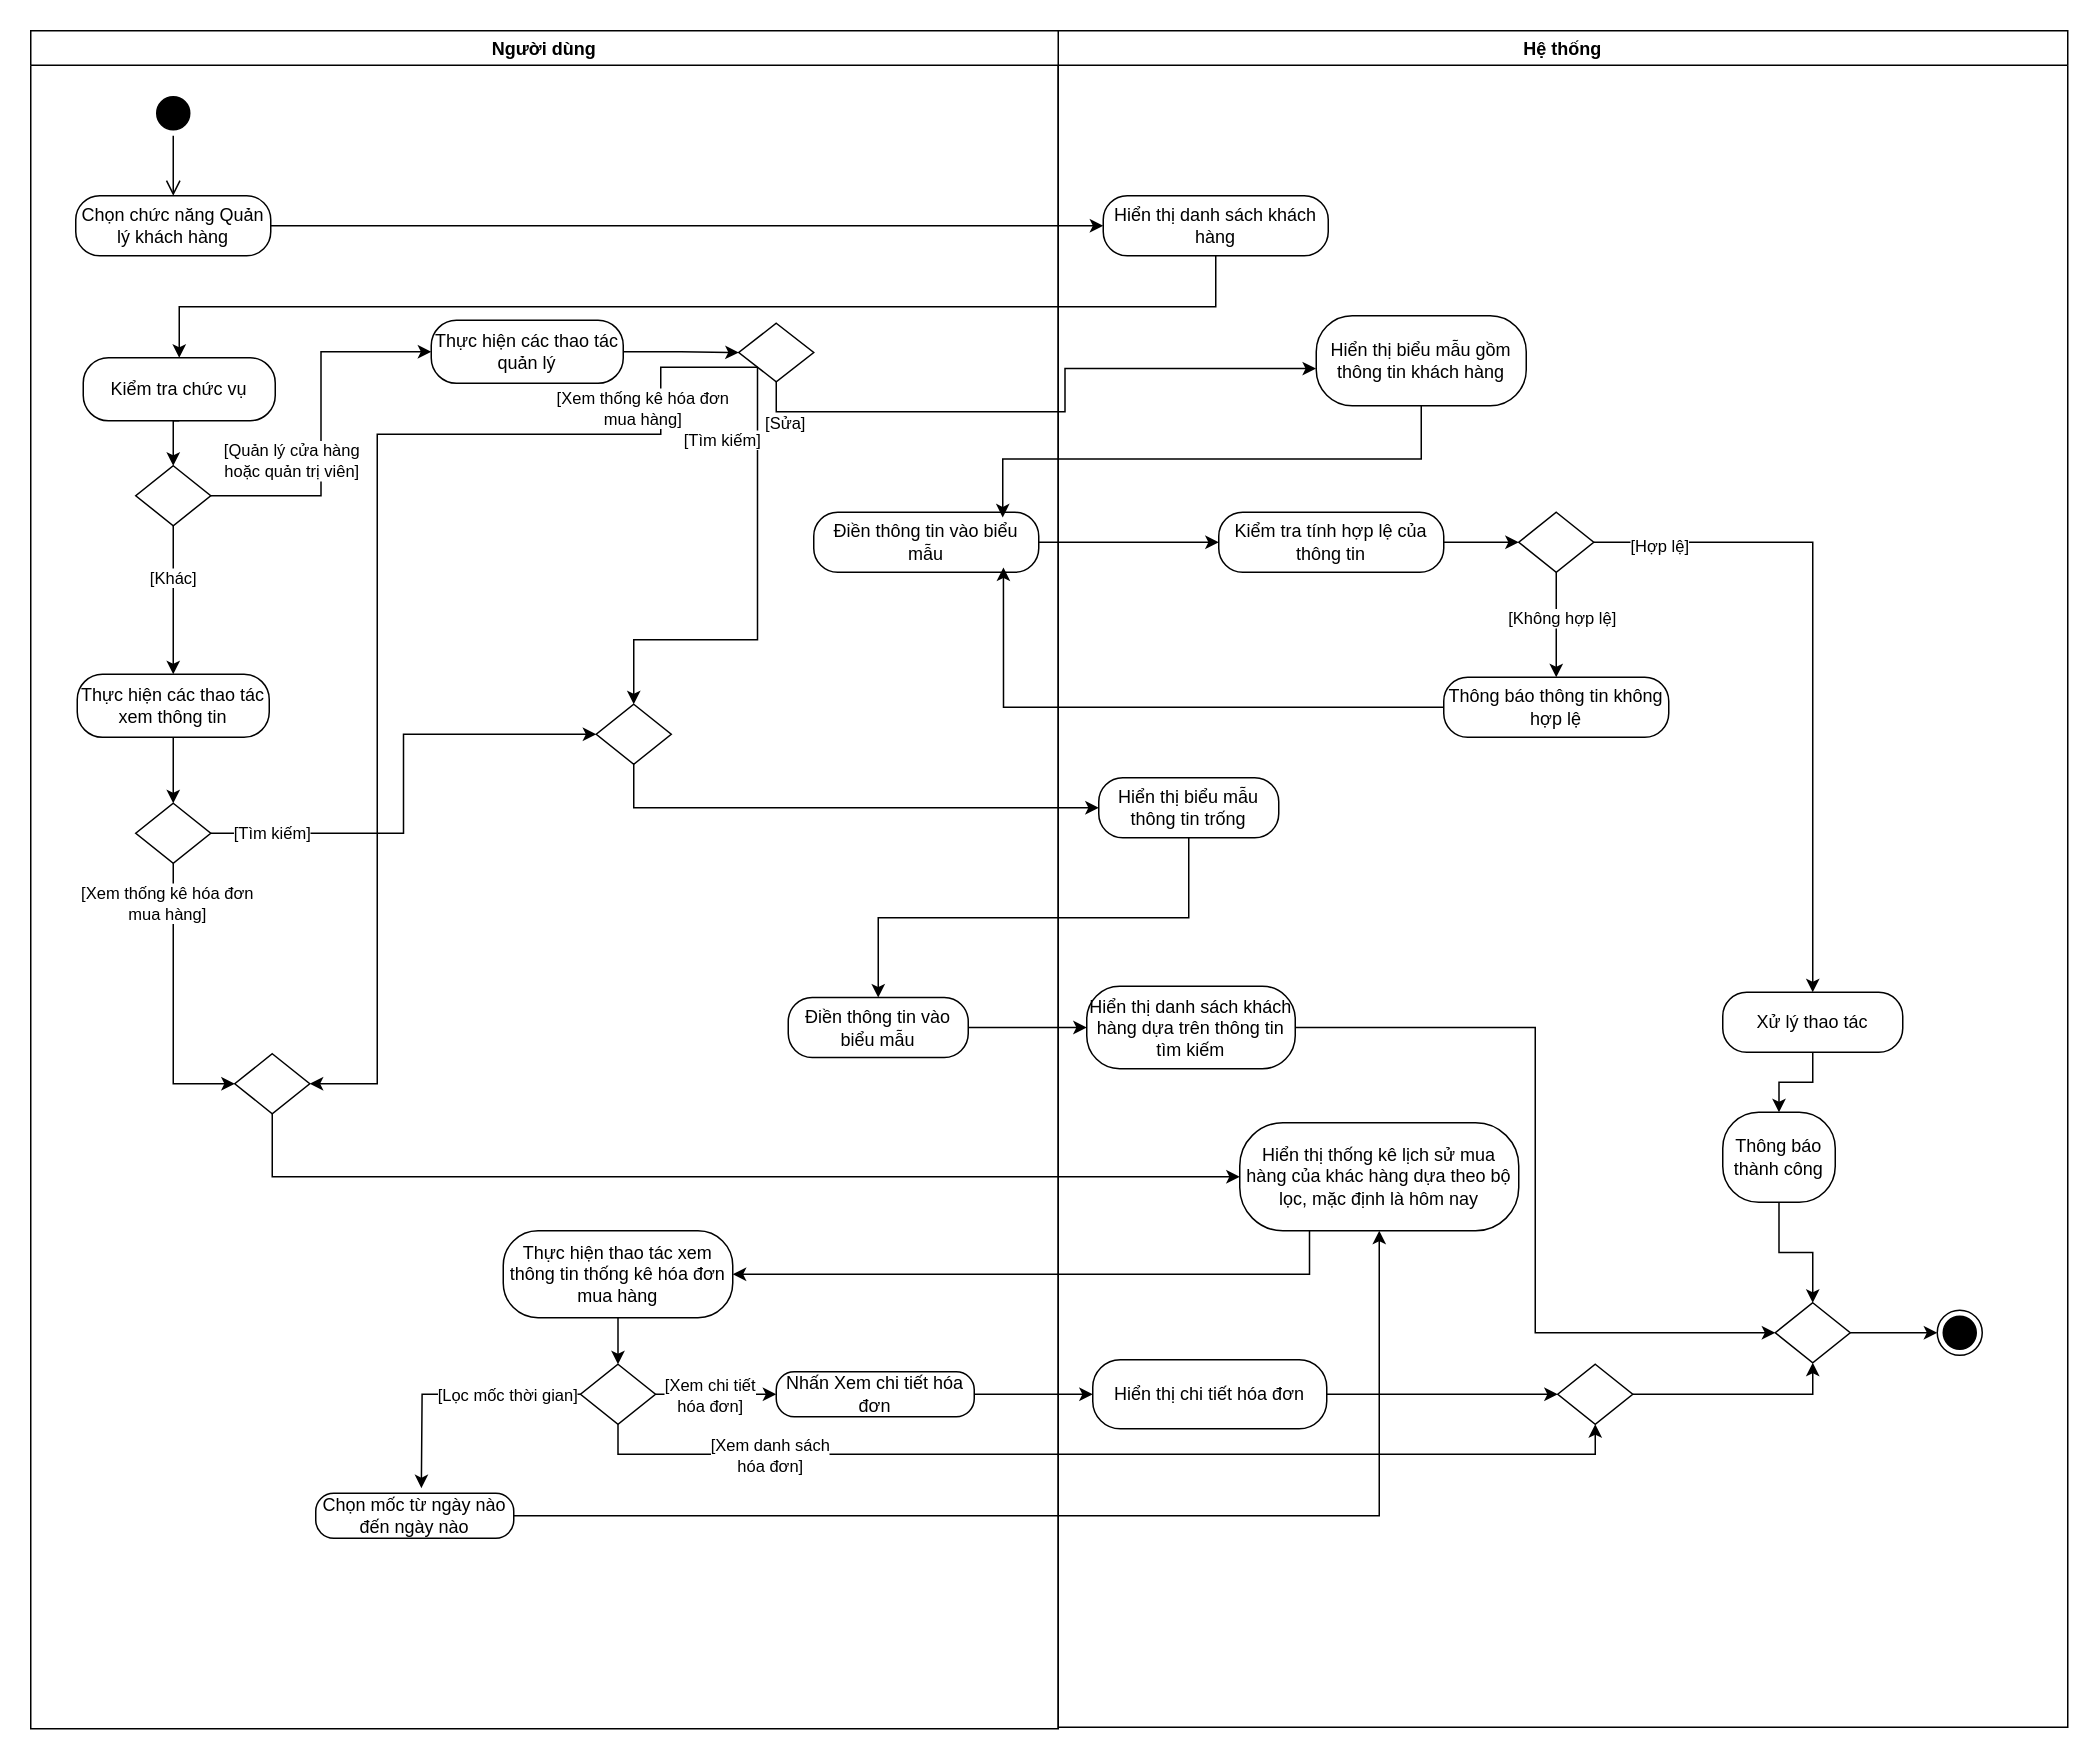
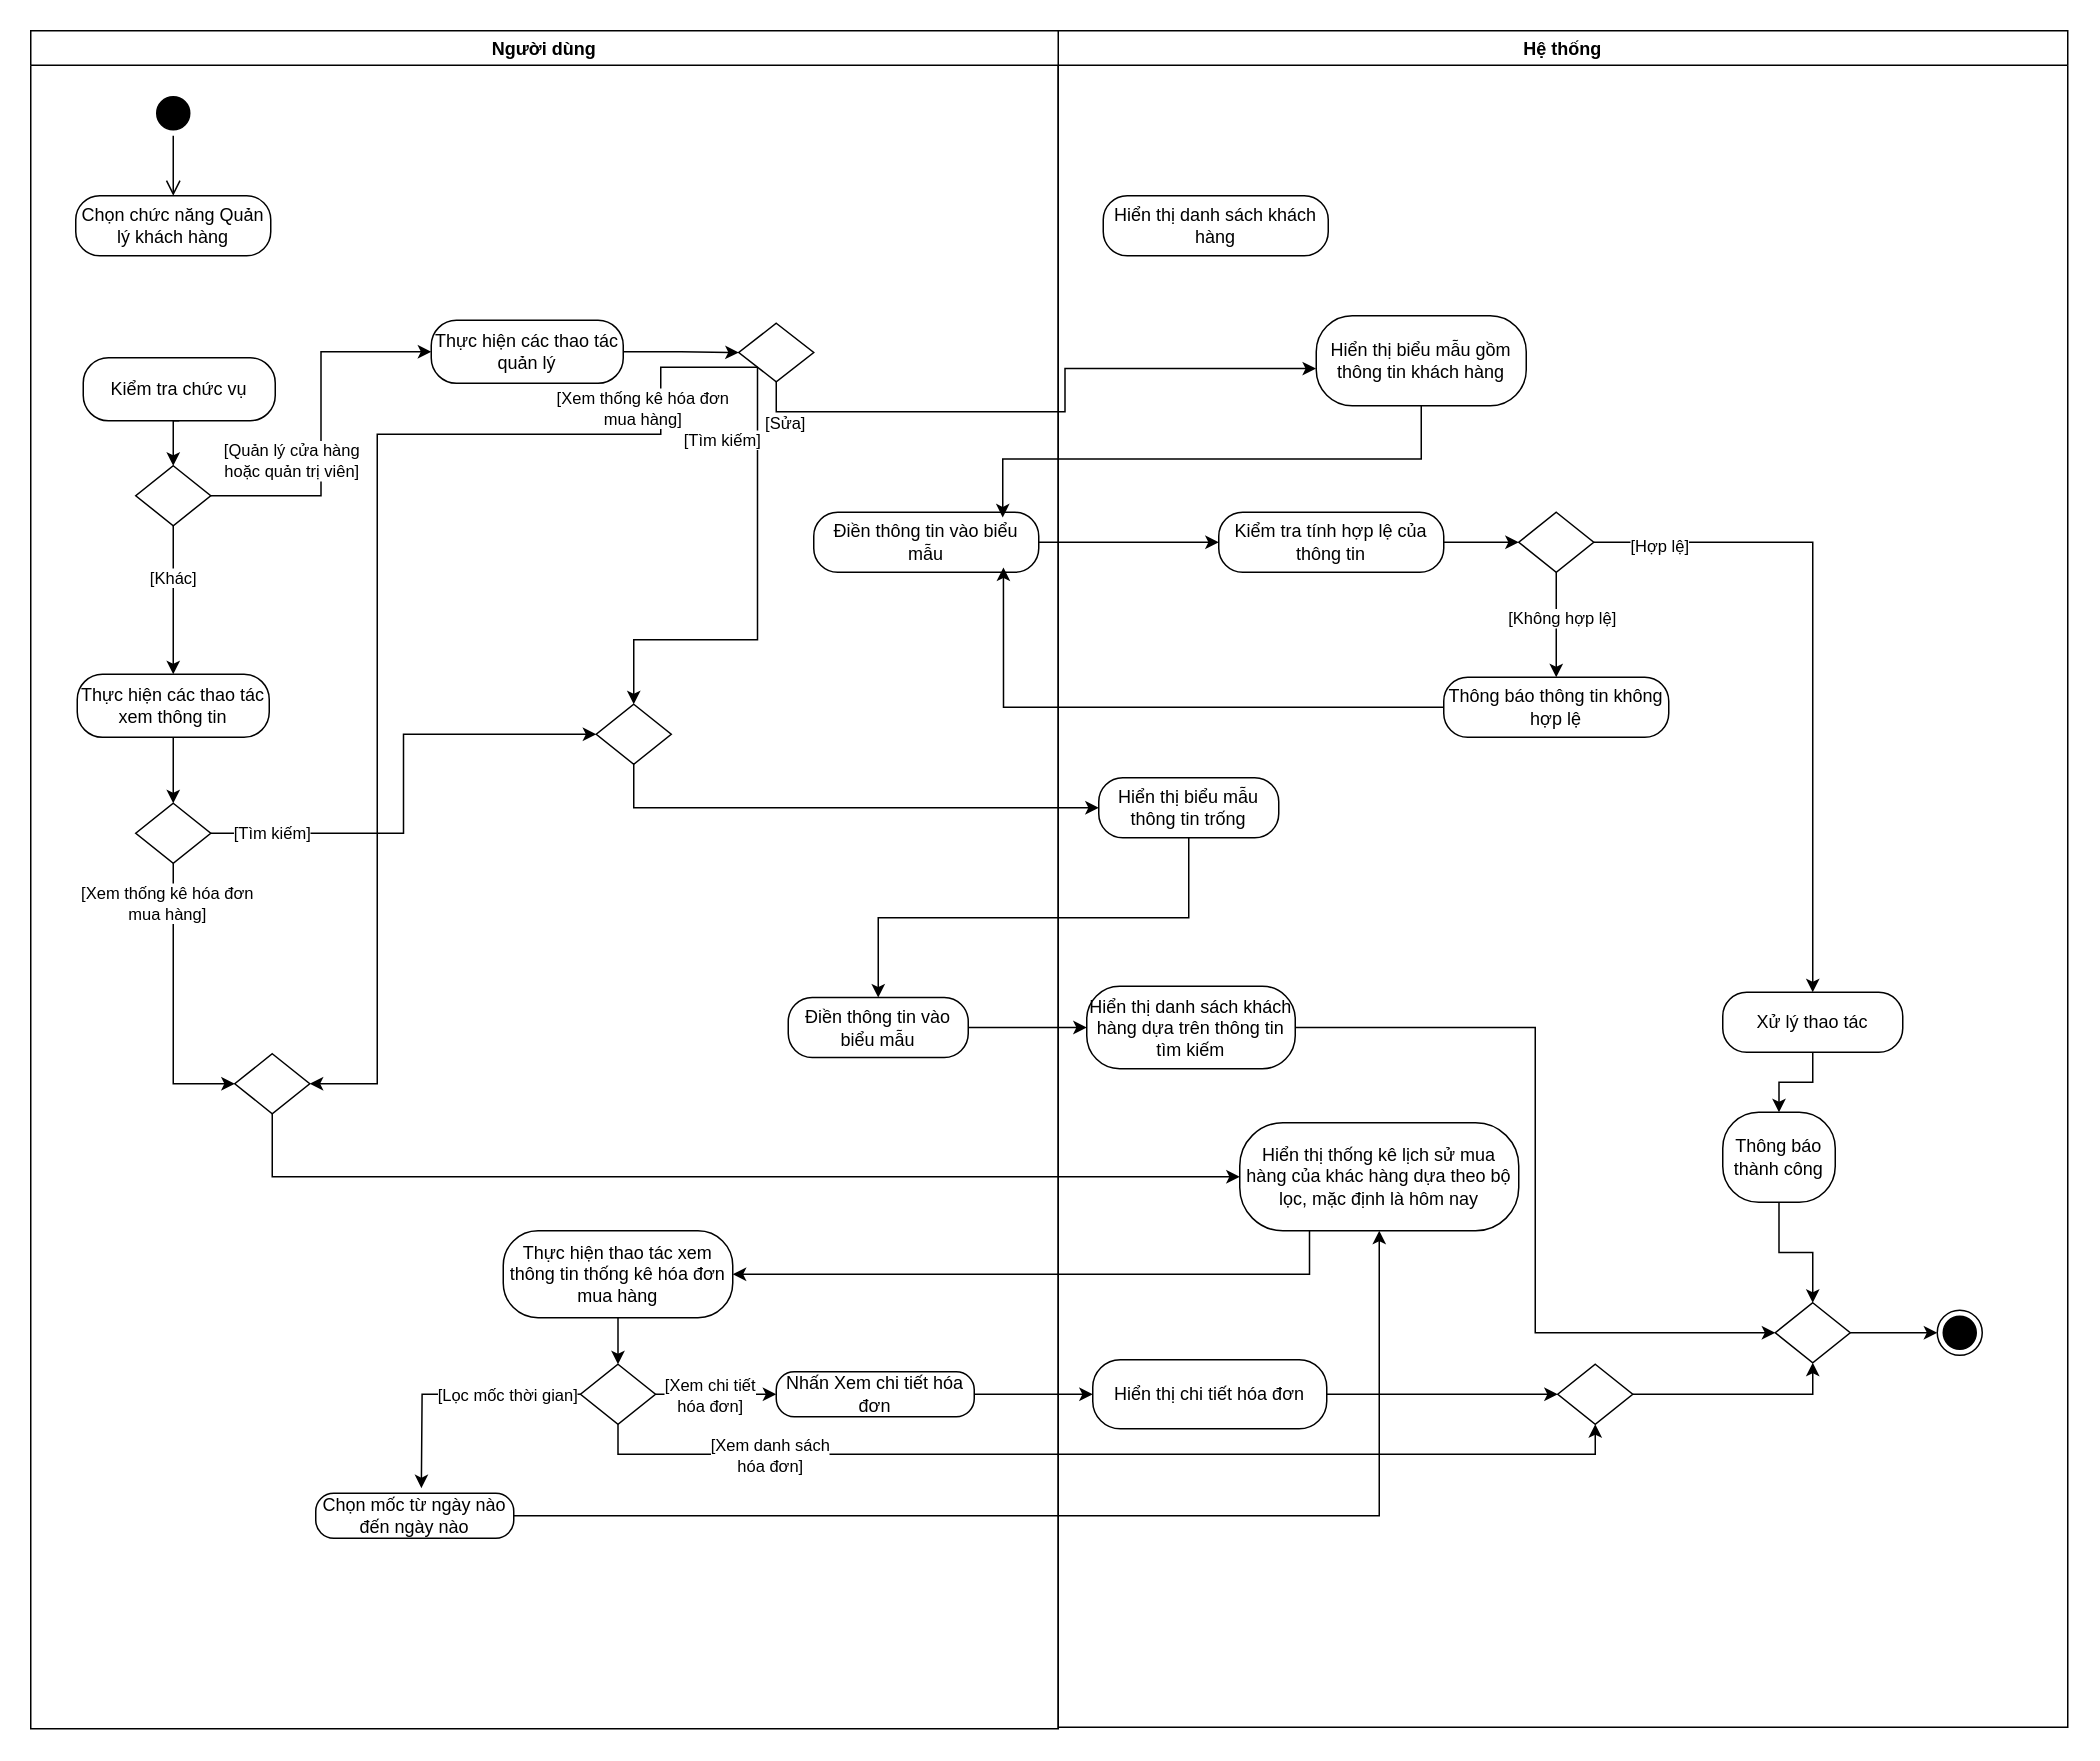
- <mxCell id="68" style="edgeStyle=orthogonalEdgeStyle;rounded=0;orthogonalLoop=1;jettySize=auto;html=1;exitX=1;exitY=0.5;exitDx=0;exitDy=0;" edge="1" parent="1" source="32" target="3"><mxGeometry relative="1" as="geometry" /></mxCell>
- <mxCell id="69" style="edgeStyle=orthogonalEdgeStyle;rounded=0;orthogonalLoop=1;jettySize=auto;html=1;exitX=0.5;exitY=1;exitDx=0;exitDy=0;entryX=0.5;entryY=0;entryDx=0;entryDy=0;" edge="1" parent="1" source="3" target="36"><mxGeometry relative="1" as="geometry"><mxPoint x="485" y="236" as="targetPoint" /></mxGeometry></mxCell>
